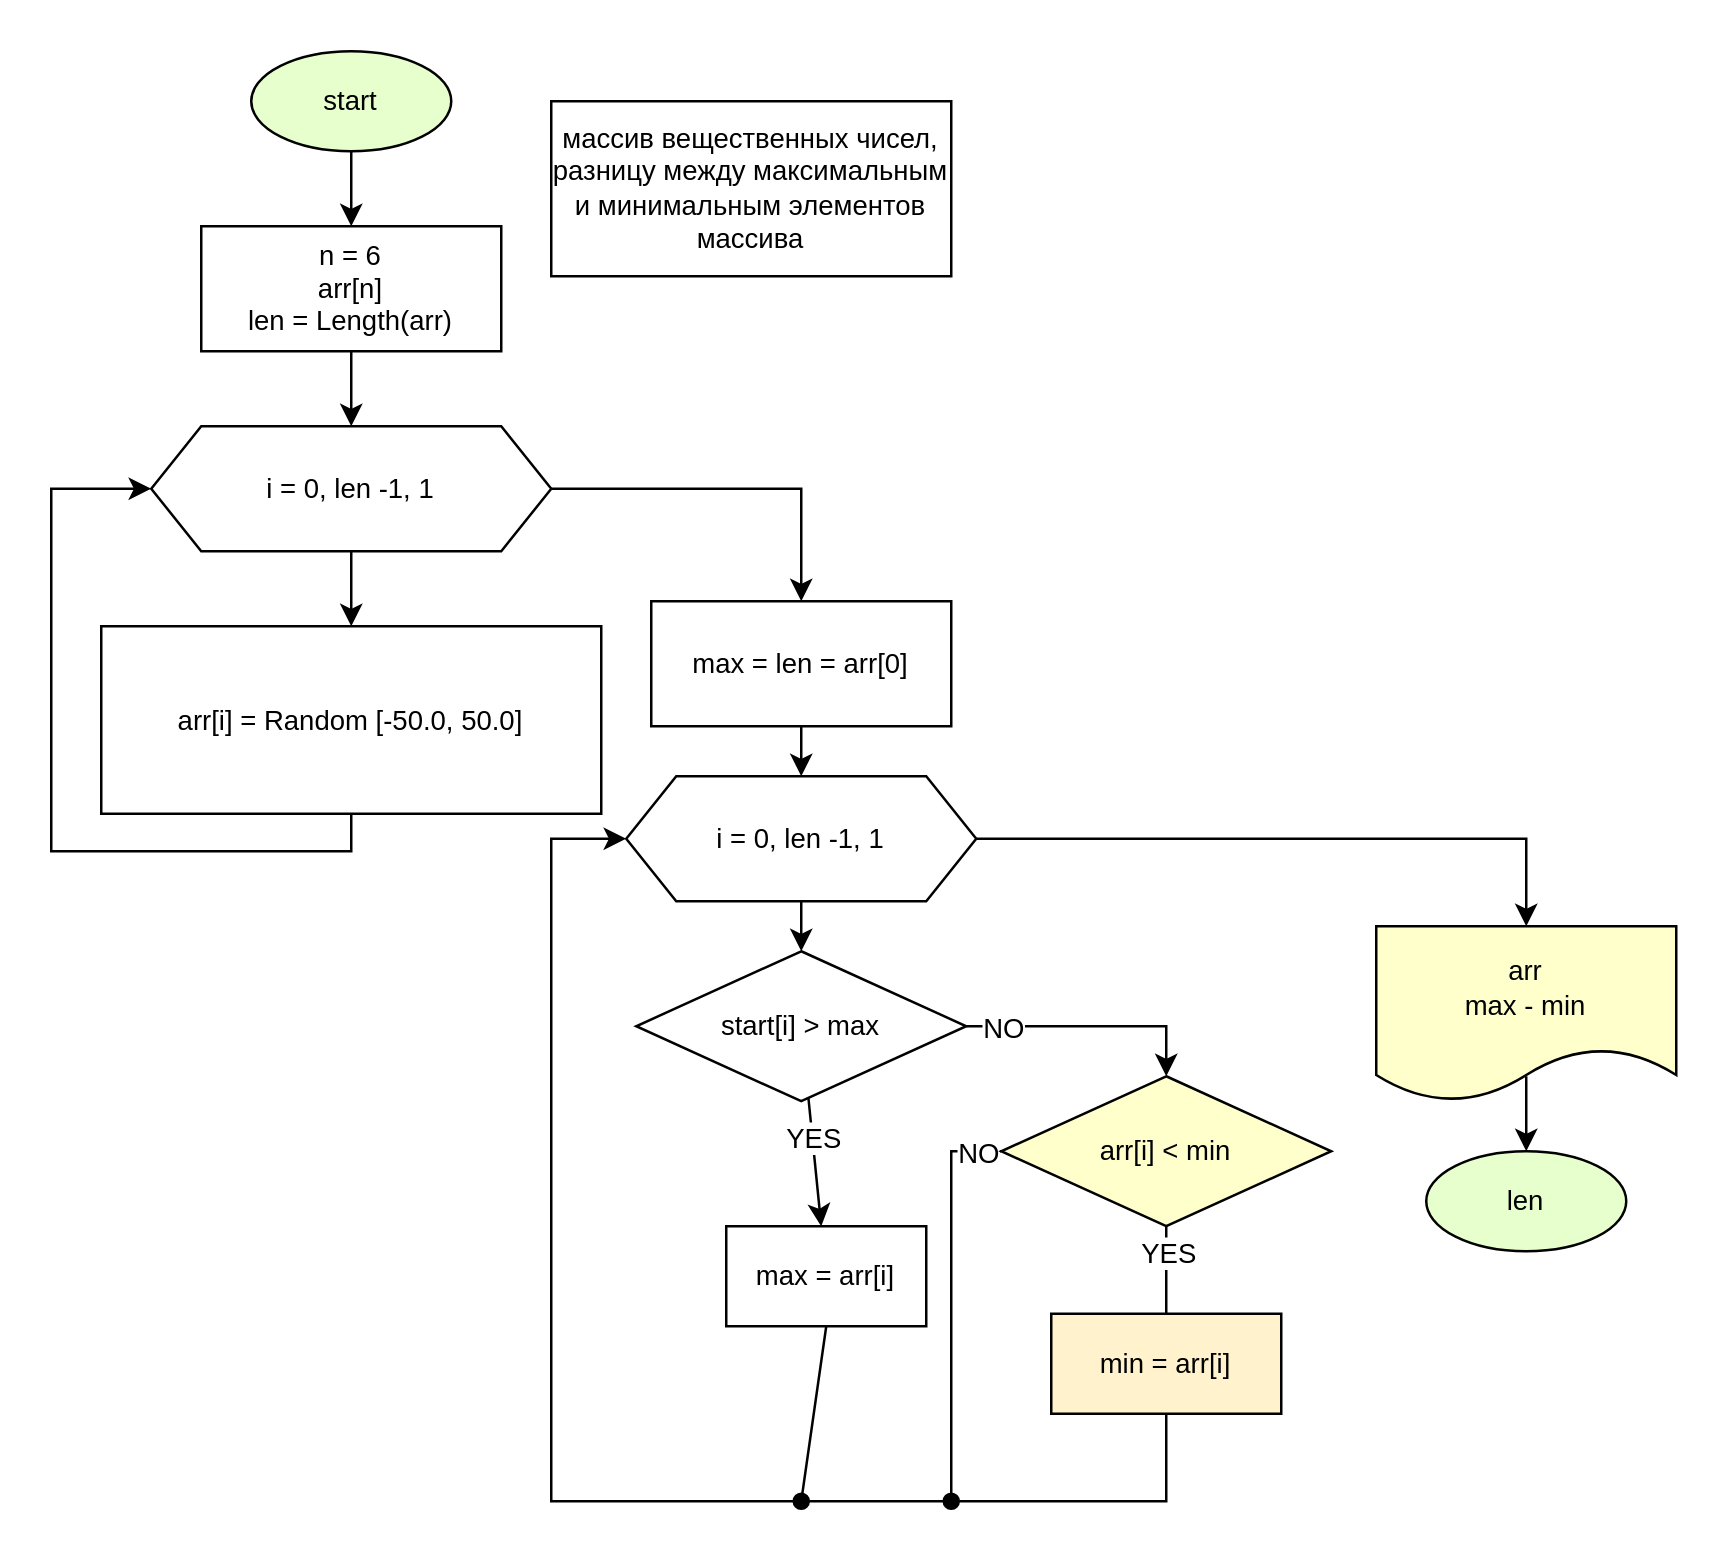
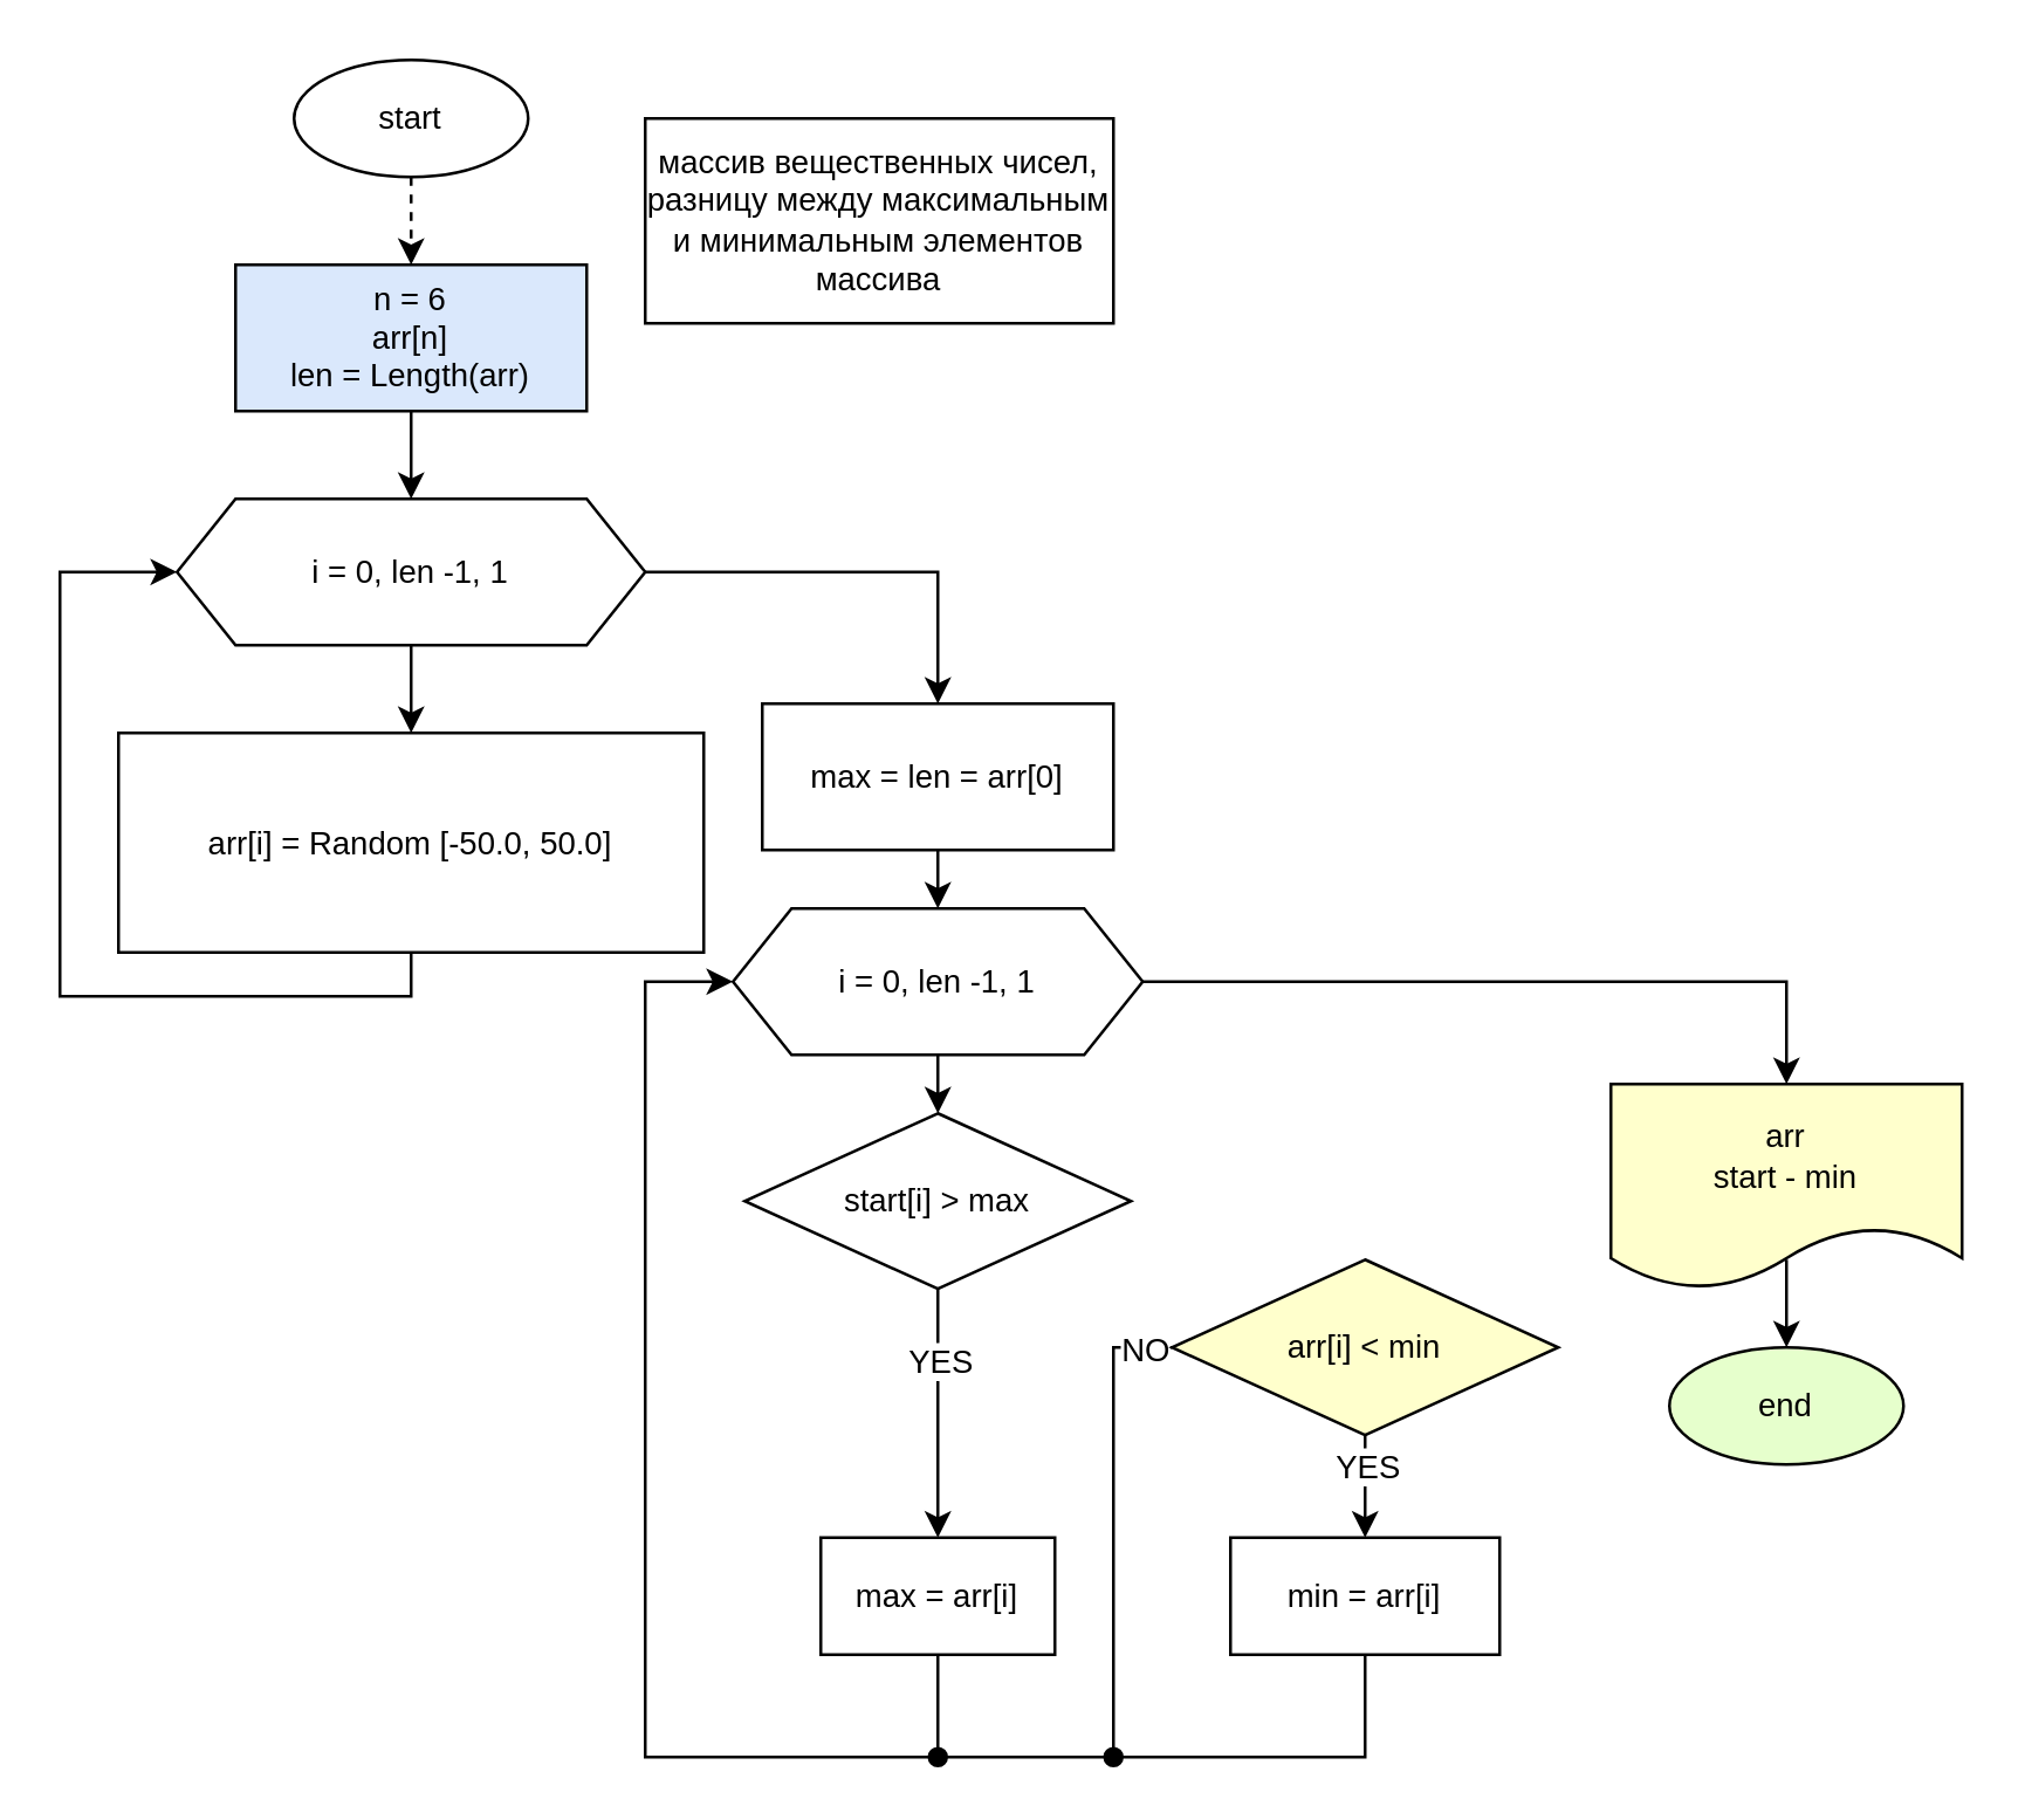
- <mxCell id="3" value="start" style="ellipse;whiteSpace=wrap;html=1;fillColor=#E6FFCC;strokeColor=#000000;fontSize=11;fontColor=#000000;rounded=0;labelBackgroundColor=none;endArrow=classic;" parent="1" vertex="1"><mxGeometry x="100" y="20" width="80" height="40" as="geometry" /></mxCell>
+ <mxCell id="3" value="start" style="ellipse;whiteSpace=wrap;html=1;fillColor=#ffffff;strokeColor=#000000;fontSize=11;fontColor=#000000;rounded=0;labelBackgroundColor=none;endArrow=classic;" parent="1" vertex="1"><mxGeometry x="100" y="20" width="80" height="40" as="geometry" /></mxCell>
- <mxCell id="2" value="" style="edgeStyle=none;rounded=0;orthogonalLoop=1;jettySize=auto;html=1;fillColor=#FFFFFF;strokeColor=#000000;fontColor=#000000;labelBackgroundColor=none;" parent="1" source="3" target="5" edge="1"><mxGeometry relative="1" as="geometry" /></mxCell>
+ <mxCell id="2" value="" style="edgeStyle=none;rounded=0;orthogonalLoop=1;jettySize=auto;html=1;fillColor=#FFFFFF;strokeColor=#000000;fontColor=#000000;labelBackgroundColor=none;dashed=1;" parent="1" source="3" target="5" edge="1"><mxGeometry relative="1" as="geometry" /></mxCell>
- <mxCell id="5" value="n = 6&lt;br&gt;arr[n]&lt;br&gt;len = Length(arr)" style="rounded=0;whiteSpace=wrap;html=1;fontSize=11;fillColor=#FFFFFF;strokeColor=#000000;fontColor=#000000;labelBackgroundColor=none;endArrow=classic;" parent="1" vertex="1"><mxGeometry x="80" y="90" width="120" height="50" as="geometry" /></mxCell>
+ <mxCell id="5" value="n = 6&lt;br&gt;arr[n]&lt;br&gt;len = Length(arr)" style="rounded=0;whiteSpace=wrap;html=1;fontSize=11;fillColor=#dae8fc;strokeColor=#000000;fontColor=#000000;labelBackgroundColor=none;endArrow=classic;" parent="1" vertex="1"><mxGeometry x="80" y="90" width="120" height="50" as="geometry" /></mxCell>
- <mxCell id="24" value="arr&lt;br&gt;max - min" style="shape=document;whiteSpace=wrap;html=1;boundedLbl=1;fillColor=#FFFFCC;strokeColor=#000000;fontSize=11;fontColor=#000000;rounded=0;labelBackgroundColor=none;endArrow=classic;" parent="1" vertex="1"><mxGeometry x="550" y="370" width="120" height="70" as="geometry" /></mxCell>
+ <mxCell id="24" value="arr&lt;br&gt;start - min" style="shape=document;whiteSpace=wrap;html=1;boundedLbl=1;fillColor=#FFFFCC;strokeColor=#000000;fontSize=11;fontColor=#000000;rounded=0;labelBackgroundColor=none;endArrow=classic;" parent="1" vertex="1"><mxGeometry x="550" y="370" width="120" height="70" as="geometry" /></mxCell>
- <mxCell id="16" style="edgeStyle=none;rounded=0;orthogonalLoop=1;jettySize=auto;html=1;exitX=1;exitY=0.5;exitDx=0;exitDy=0;endArrow=classic;endFill=1;entryX=0.5;entryY=0;entryDx=0;entryDy=0;fillColor=#FFFFFF;strokeColor=#000000;fontColor=#000000;labelBackgroundColor=none;" parent="1" source="18" target="30" edge="1"><mxGeometry relative="1" as="geometry"><mxPoint x="320" y="530" as="targetPoint" /><Array as="points"><mxPoint x="410" y="410" /><mxPoint x="466" y="410" /></Array></mxGeometry></mxCell>
- <mxCell id="17" value="NO" style="edgeLabel;html=1;align=center;verticalAlign=middle;resizable=0;points=[];fontColor=#000000;labelBackgroundColor=#FFFFFF;" parent="16" connectable="0" vertex="1"><mxGeometry x="-0.949" y="-2" relative="1" as="geometry"><mxPoint x="11" y="-2" as="offset" /></mxGeometry></mxCell>
- <mxCell id="25" value="len" style="ellipse;whiteSpace=wrap;html=1;fillColor=#E6FFCC;strokeColor=#000000;fontSize=11;fontColor=#000000;rounded=0;labelBackgroundColor=none;endArrow=classic;" parent="1" vertex="1"><mxGeometry x="570" y="460" width="80" height="40" as="geometry" /></mxCell>
+ <mxCell id="25" value="end" style="ellipse;whiteSpace=wrap;html=1;fillColor=#E6FFCC;strokeColor=#000000;fontSize=11;fontColor=#000000;rounded=0;labelBackgroundColor=none;endArrow=classic;" parent="1" vertex="1"><mxGeometry x="570" y="460" width="80" height="40" as="geometry" /></mxCell>
- <mxCell id="20" value="max = arr[i]" style="whiteSpace=wrap;html=1;fontSize=11;fillColor=#FFFFFF;strokeColor=#000000;fontColor=#000000;rounded=0;labelBackgroundColor=none;endArrow=classic;" parent="1" vertex="1"><mxGeometry x="290" y="490" width="80" height="40" as="geometry" /></mxCell>
+ <mxCell id="20" value="max = arr[i]" style="whiteSpace=wrap;html=1;fontSize=11;fillColor=#FFFFFF;strokeColor=#000000;fontColor=#000000;rounded=0;labelBackgroundColor=none;endArrow=classic;" parent="1" vertex="1"><mxGeometry x="280" y="525" width="80" height="40" as="geometry" /></mxCell>
- <mxCell id="26" value="" style="rounded=0;orthogonalLoop=1;jettySize=auto;html=1;entryX=0.5;entryY=0;entryDx=0;entryDy=0;fillColor=#FFFFFF;strokeColor=#000000;fontColor=#000000;labelBackgroundColor=none;endArrow=none;" parent="1" source="30" target="32" edge="1"><mxGeometry relative="1" as="geometry" /></mxCell>
+ <mxCell id="26" value="" style="rounded=0;orthogonalLoop=1;jettySize=auto;html=1;entryX=0.5;entryY=0;entryDx=0;entryDy=0;fillColor=#FFFFFF;strokeColor=#000000;fontColor=#000000;labelBackgroundColor=none;" parent="1" source="30" target="32" edge="1"><mxGeometry relative="1" as="geometry" /></mxCell>
- <mxCell id="32" value="min = arr[i]" style="whiteSpace=wrap;html=1;fontSize=11;fillColor=#fff2cc;strokeColor=#000000;fontColor=#000000;rounded=0;labelBackgroundColor=none;endArrow=classic;" parent="1" vertex="1"><mxGeometry x="420" y="525" width="92" height="40" as="geometry" /></mxCell>
+ <mxCell id="32" value="min = arr[i]" style="whiteSpace=wrap;html=1;fontSize=11;fillColor=#FFFFFF;strokeColor=#000000;fontColor=#000000;rounded=0;labelBackgroundColor=none;endArrow=classic;" parent="1" vertex="1"><mxGeometry x="420" y="525" width="92" height="40" as="geometry" /></mxCell>
